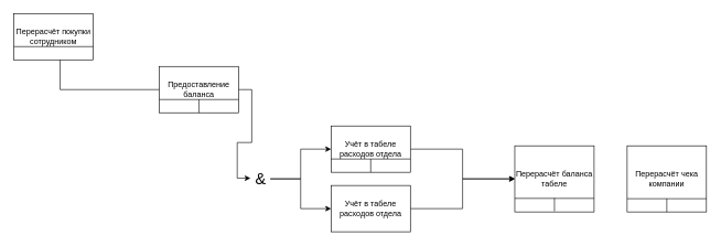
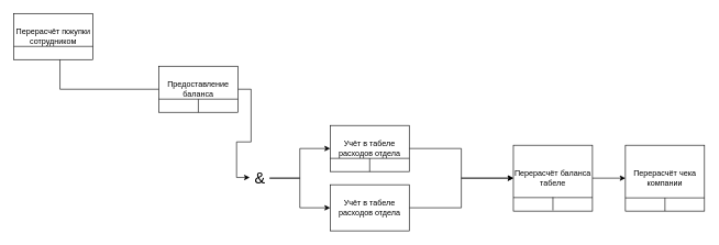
+ <mxCell id="16" style="edgeStyle=orthogonalEdgeStyle;rounded=0;orthogonalLoop=1;jettySize=auto;html=1;entryX=0;entryY=0.5;entryDx=0;entryDy=0;" edge="1" parent="1" source="17" target="13"><mxGeometry relative="1" as="geometry" /></mxCell>
